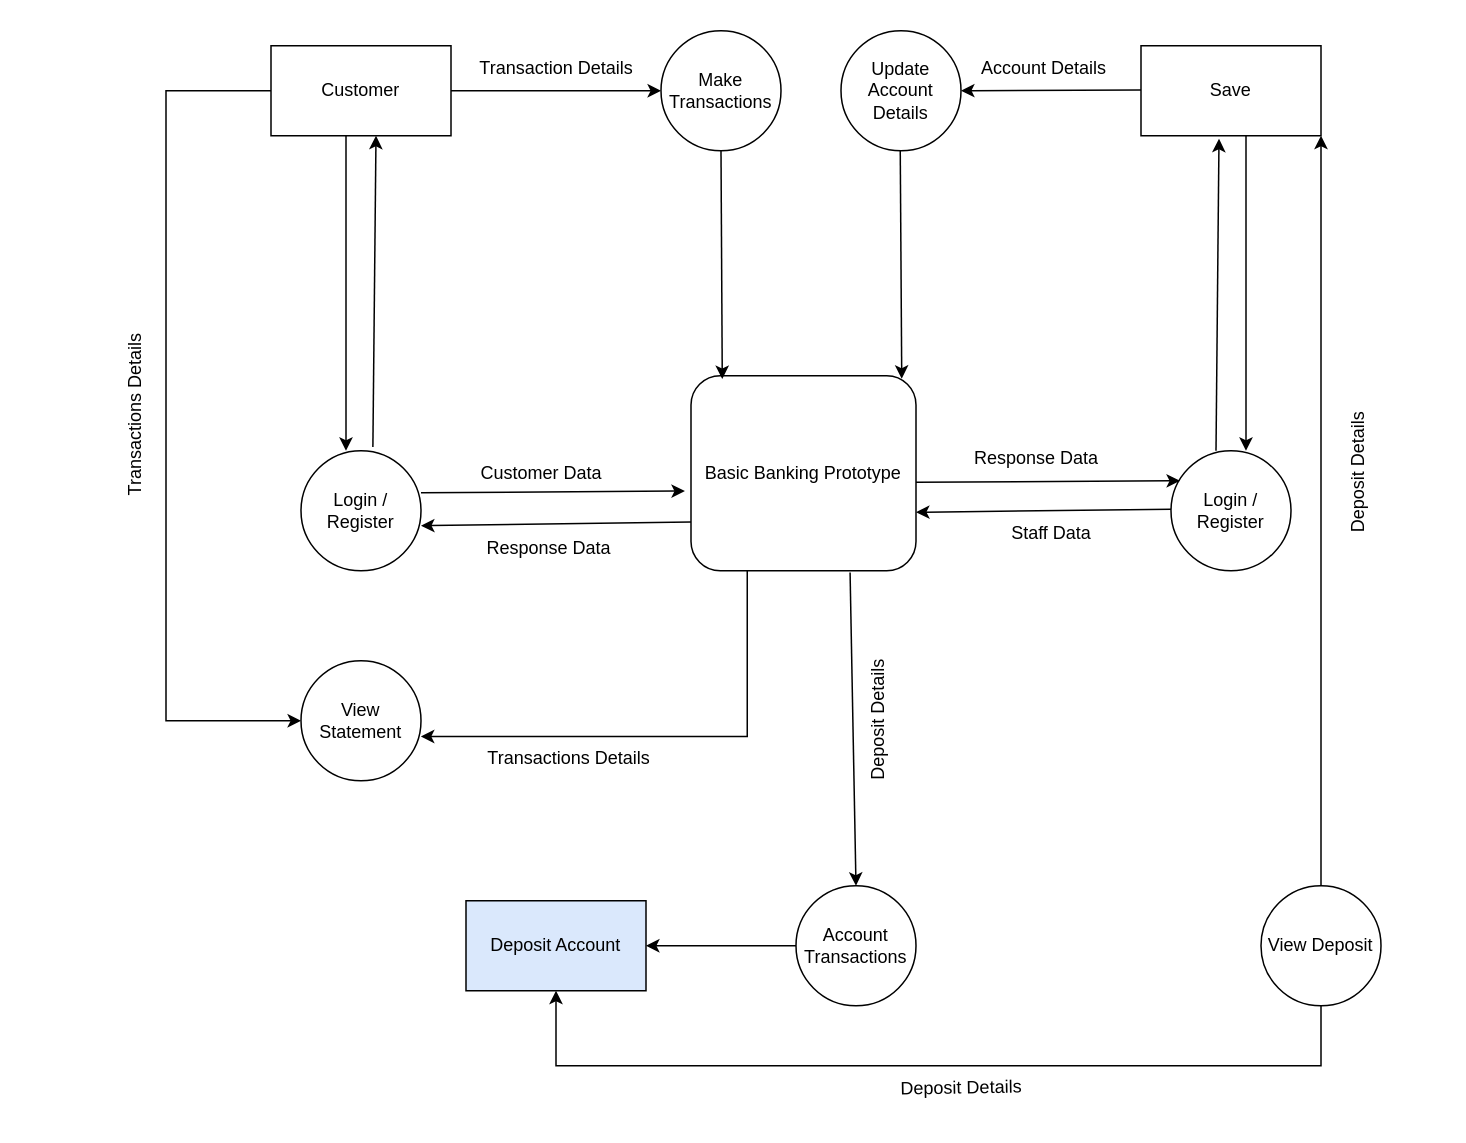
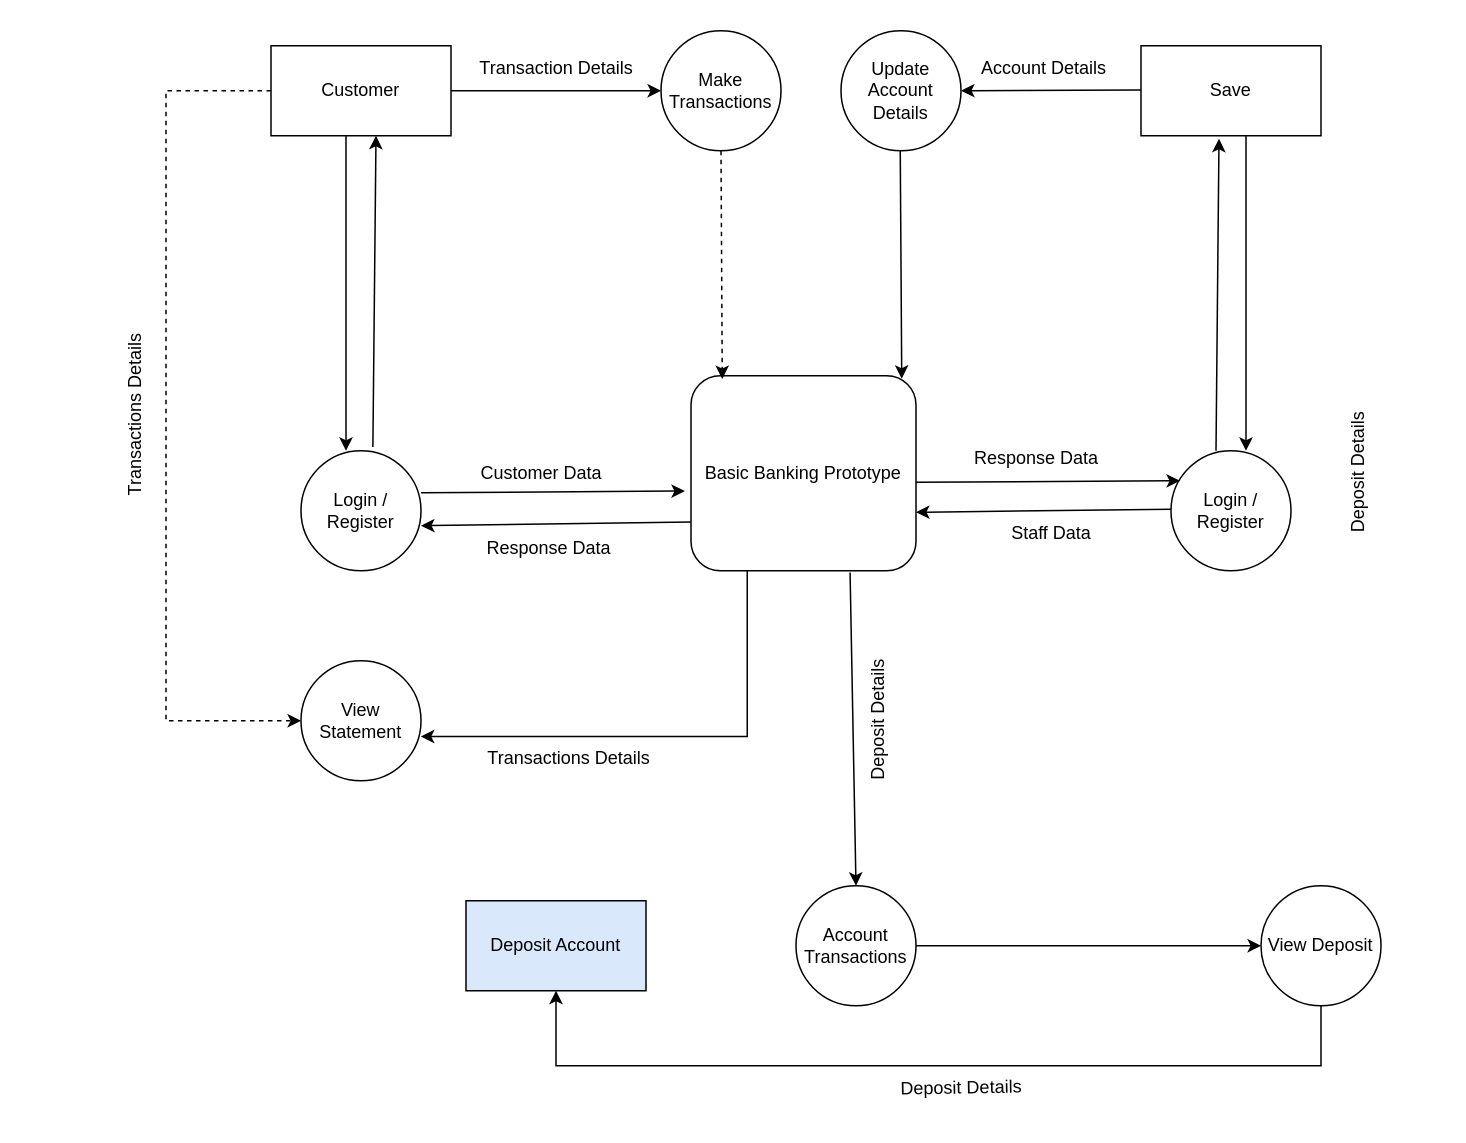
- <mxCell id="19" value="" style="endArrow=classic;html=1;rounded=0;exitX=0.5;exitY=1;exitDx=0;exitDy=0;entryX=0.139;entryY=0.017;entryDx=0;entryDy=0;entryPerimeter=0;" edge="1" parent="1" source="16" target="2"><mxGeometry width="50" height="50" relative="1" as="geometry"><mxPoint x="480" y="260" as="sourcePoint" /><mxPoint x="530" y="210" as="targetPoint" /></mxGeometry></mxCell>
+ <mxCell id="19" value="" style="endArrow=classic;html=1;rounded=0;exitX=0.5;exitY=1;exitDx=0;exitDy=0;entryX=0.139;entryY=0.017;entryDx=0;entryDy=0;entryPerimeter=0;dashed=1;" edge="1" parent="1" source="16" target="2"><mxGeometry width="50" height="50" relative="1" as="geometry"><mxPoint x="480" y="260" as="sourcePoint" /><mxPoint x="530" y="210" as="targetPoint" /></mxGeometry></mxCell>
- <mxCell id="4" style="edgeStyle=orthogonalEdgeStyle;rounded=0;orthogonalLoop=1;jettySize=auto;html=1;entryX=0;entryY=0.5;entryDx=0;entryDy=0;" edge="1" parent="1" source="5" target="22"><mxGeometry relative="1" as="geometry"><mxPoint x="130" y="500" as="targetPoint" /><Array as="points"><mxPoint x="110" y="60" /><mxPoint x="110" y="480" /></Array></mxGeometry></mxCell>
+ <mxCell id="4" style="edgeStyle=orthogonalEdgeStyle;rounded=0;orthogonalLoop=1;jettySize=auto;html=1;entryX=0;entryY=0.5;entryDx=0;entryDy=0;dashed=1;" edge="1" parent="1" source="5" target="22"><mxGeometry relative="1" as="geometry"><mxPoint x="130" y="500" as="targetPoint" /><Array as="points"><mxPoint x="110" y="60" /><mxPoint x="110" y="480" /></Array></mxGeometry></mxCell>
- <mxCell id="27" style="edgeStyle=orthogonalEdgeStyle;rounded=0;orthogonalLoop=1;jettySize=auto;html=1;entryX=1;entryY=1;entryDx=0;entryDy=0;" edge="1" parent="1" source="29" target="3"><mxGeometry relative="1" as="geometry" /></mxCell>
- <mxCell id="25" style="edgeStyle=orthogonalEdgeStyle;rounded=0;orthogonalLoop=1;jettySize=auto;html=1;entryX=1;entryY=0.5;entryDx=0;entryDy=0;" edge="1" parent="1" source="26" target="24"><mxGeometry relative="1" as="geometry" /></mxCell>
+ <mxCell id="25" style="edgeStyle=orthogonalEdgeStyle;rounded=0;orthogonalLoop=1;jettySize=auto;html=1;" edge="1" parent="1" source="26" target="29"><mxGeometry relative="1" as="geometry" /></mxCell>
